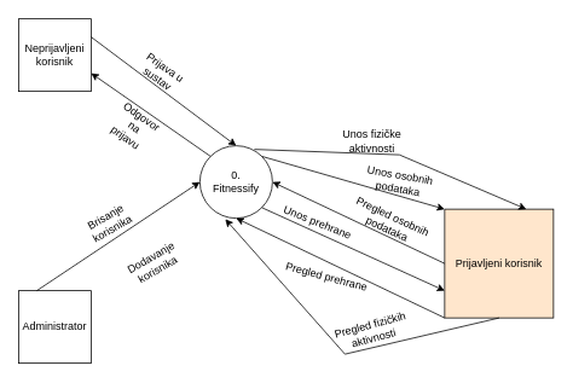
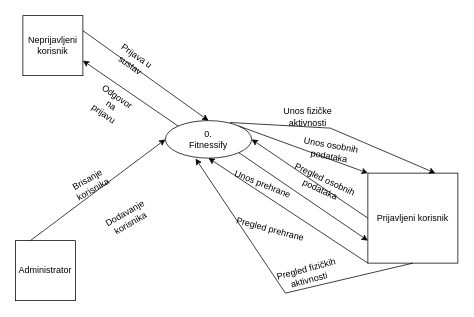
- <mxCell id="3" value="Neprijavljeni korisnik" style="whiteSpace=wrap;html=1;aspect=fixed;" parent="1" vertex="1"><mxGeometry x="20" y="20" width="80" height="80" as="geometry" /></mxCell>
+ <mxCell id="3" value="Neprijavljeni korisnik" style="whiteSpace=wrap;html=1;aspect=fixed;" parent="1" vertex="1"><mxGeometry x="30" y="20" width="80" height="80" as="geometry" /></mxCell>
- <mxCell id="2" value="0.&lt;br&gt;Fitnessify" style="ellipse;whiteSpace=wrap;html=1;aspect=fixed;" parent="1" vertex="1"><mxGeometry x="220" y="160" width="80" height="80" as="geometry" /></mxCell>
+ <mxCell id="2" value="0.&lt;br&gt;Fitnessify" style="ellipse;whiteSpace=wrap;html=1;aspect=fixed;" parent="1" vertex="1"><mxGeometry x="220" y="160" width="115" height="50" as="geometry" /></mxCell>
- <mxCell id="4" value="Prijavljeni korisnik" style="whiteSpace=wrap;html=1;aspect=fixed;fillColor=#ffe6cc;" parent="1" vertex="1"><mxGeometry x="490" y="230" width="120" height="120" as="geometry" /></mxCell>
+ <mxCell id="4" value="Prijavljeni korisnik" style="whiteSpace=wrap;html=1;aspect=fixed;" parent="1" vertex="1"><mxGeometry x="490" y="230" width="120" height="120" as="geometry" /></mxCell>
